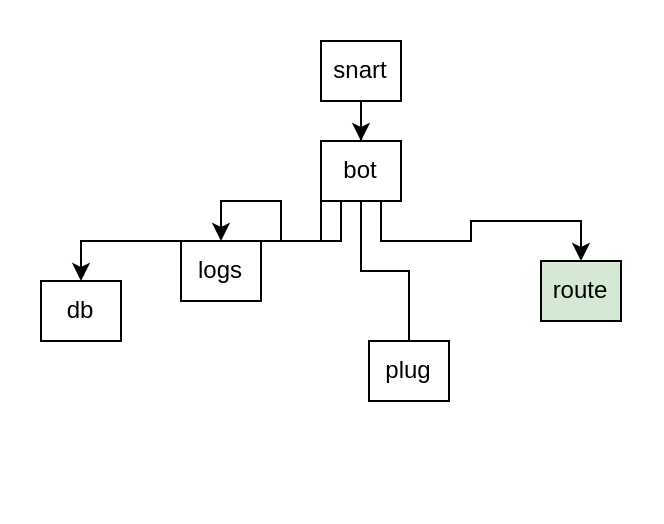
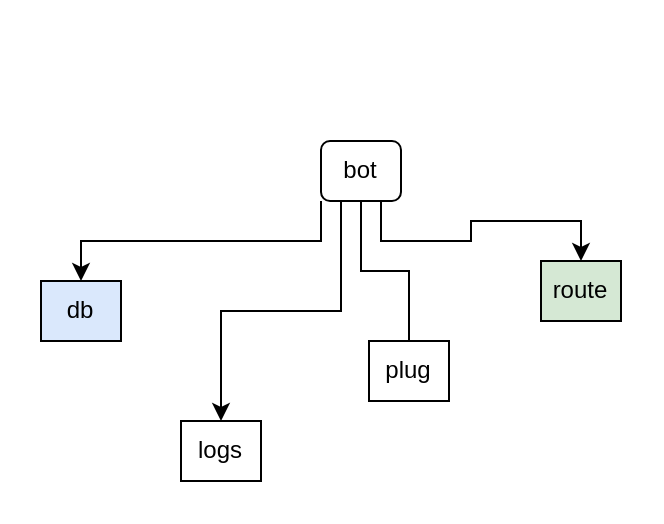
- <mxCell id="3" value="&lt;div&gt;snart&lt;/div&gt;" style="rounded=0;whiteSpace=wrap;html=1;glass=0;" parent="1" vertex="1"><mxGeometry x="160" y="20" width="40" height="30" as="geometry" /></mxCell>
- <mxCell id="2" value="" style="edgeStyle=orthogonalEdgeStyle;rounded=0;orthogonalLoop=1;jettySize=auto;html=1;" parent="1" source="3" target="8" edge="1"><mxGeometry relative="1" as="geometry" /></mxCell>
- <mxCell id="8" value="bot" style="rounded=0;whiteSpace=wrap;html=1;" parent="1" vertex="1"><mxGeometry x="160" y="70" width="40" height="30" as="geometry" /></mxCell>
+ <mxCell id="8" value="bot" style="whiteSpace=wrap;html=1;rounded=1;" parent="1" vertex="1"><mxGeometry x="160" y="70" width="40" height="30" as="geometry" /></mxCell>
- <mxCell id="10" value="&lt;div&gt;logs&lt;/div&gt;" style="whiteSpace=wrap;html=1;" parent="1" vertex="1"><mxGeometry x="90" y="120" width="40" height="30" as="geometry" /></mxCell>
+ <mxCell id="10" value="&lt;div&gt;logs&lt;/div&gt;" style="whiteSpace=wrap;html=1;" parent="1" vertex="1"><mxGeometry x="90" y="210" width="40" height="30" as="geometry" /></mxCell>
- <mxCell id="9" value="&lt;div&gt;db&lt;/div&gt;" style="rounded=0;whiteSpace=wrap;html=1;" parent="1" vertex="1"><mxGeometry x="20" y="140" width="40" height="30" as="geometry" /></mxCell>
+ <mxCell id="9" value="&lt;div&gt;db&lt;/div&gt;" style="rounded=0;whiteSpace=wrap;html=1;fillColor=#dae8fc;" parent="1" vertex="1"><mxGeometry x="20" y="140" width="40" height="30" as="geometry" /></mxCell>
